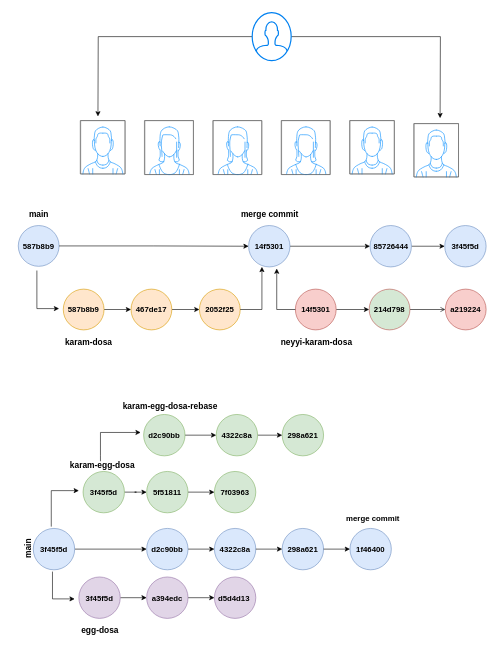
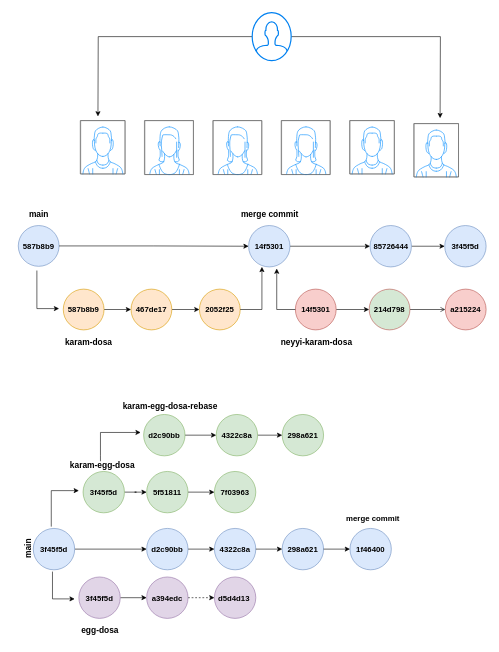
- <mxCell id="27" value="&lt;span style=&quot;font-size: 13px;&quot;&gt;&lt;b&gt;a219224&lt;/b&gt;&lt;/span&gt;" style="ellipse;whiteSpace=wrap;html=1;aspect=fixed;fillColor=#f8cecc;strokeColor=#b85450;" vertex="1" parent="22"><mxGeometry x="250" width="68" height="68" as="geometry" /></mxCell>
+ <mxCell id="27" value="&lt;span style=&quot;font-size: 13px;&quot;&gt;&lt;b&gt;a215224&lt;/b&gt;&lt;/span&gt;" style="ellipse;whiteSpace=wrap;html=1;aspect=fixed;fillColor=#f8cecc;strokeColor=#b85450;" vertex="1" parent="22"><mxGeometry x="250" width="68" height="68" as="geometry" /></mxCell>
- <mxCell id="50" value="" style="edgeStyle=orthogonalEdgeStyle;rounded=0;orthogonalLoop=1;jettySize=auto;html=1;fontStyle=0" edge="1" parent="42" source="51" target="54"><mxGeometry relative="1" as="geometry" /></mxCell>
+ <mxCell id="50" value="" style="edgeStyle=orthogonalEdgeStyle;rounded=0;orthogonalLoop=1;jettySize=auto;html=1;fontStyle=0;dashed=1;" edge="1" parent="42" source="51" target="54"><mxGeometry relative="1" as="geometry" /></mxCell>
